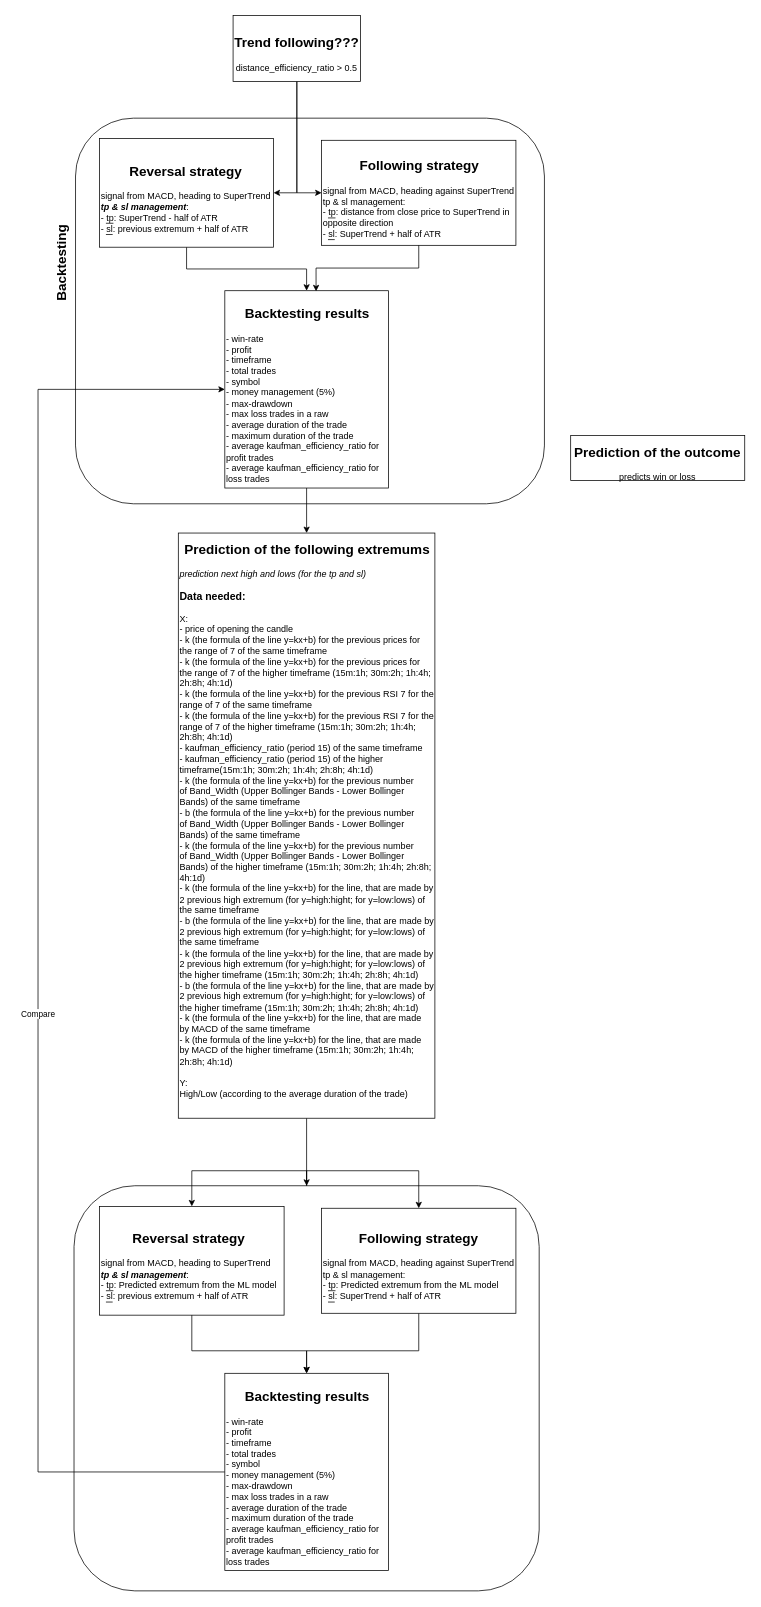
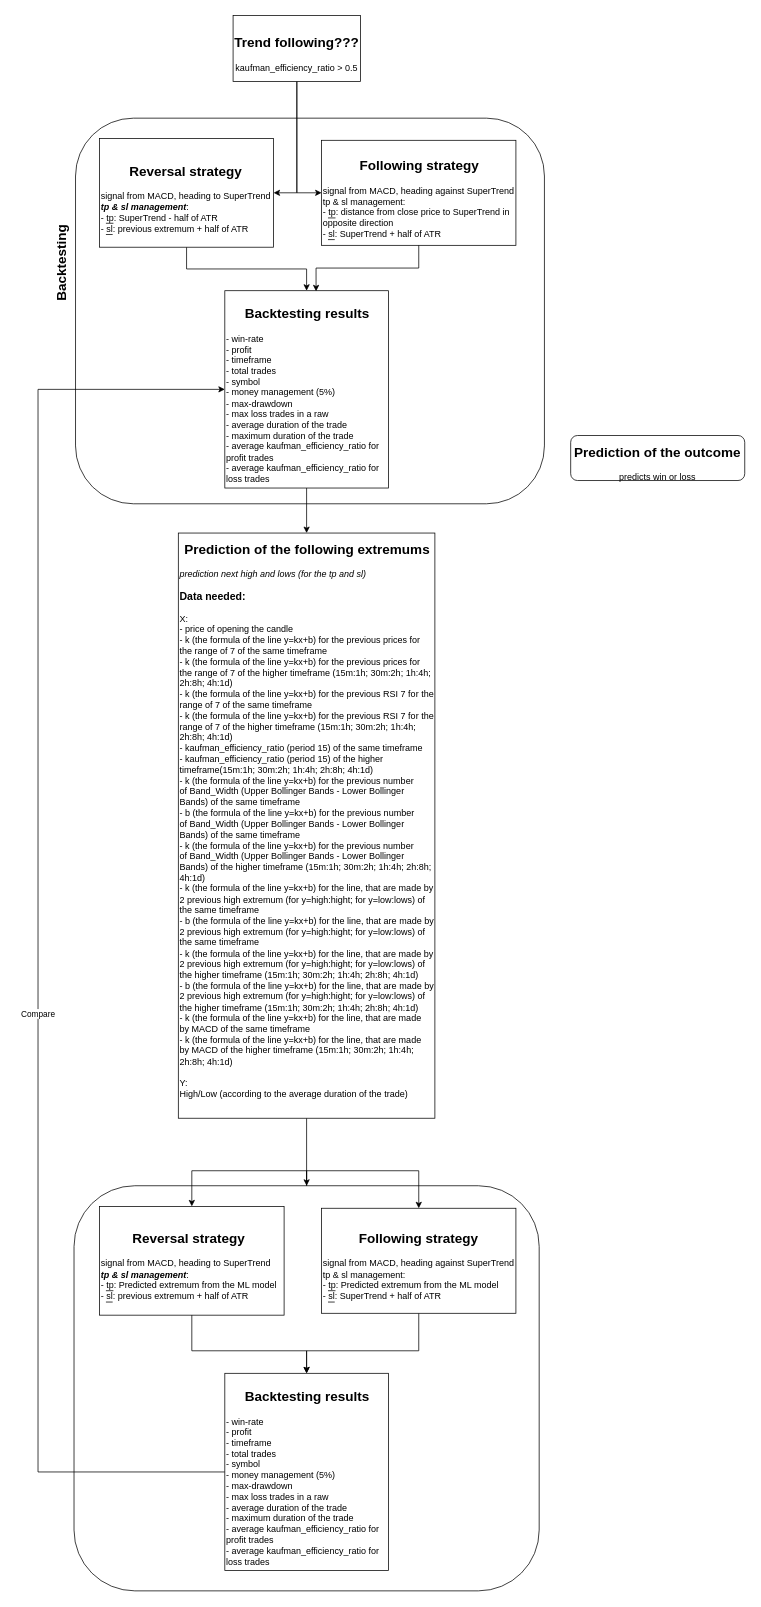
- <mxCell id="8" value="&lt;h2&gt;Trend following???&lt;/h2&gt;&lt;div&gt;distance_efficiency_ratio &amp;gt; 0.5&lt;br&gt;&lt;/div&gt;" style="rounded=0;whiteSpace=wrap;html=1;" parent="1" vertex="1"><mxGeometry x="310" y="20" width="170" height="88" as="geometry" /></mxCell>
+ <mxCell id="8" value="&lt;h2&gt;Trend following???&lt;/h2&gt;&lt;div&gt;kaufman_efficiency_ratio &amp;gt; 0.5&lt;br&gt;&lt;/div&gt;" style="rounded=0;whiteSpace=wrap;html=1;" parent="1" vertex="1"><mxGeometry x="310" y="20" width="170" height="88" as="geometry" /></mxCell>
- <mxCell id="5" value="&lt;h2&gt;Prediction of the outcome&lt;/h2&gt;&lt;div&gt;predicts win or loss&lt;/div&gt;" style="rounded=0;whiteSpace=wrap;html=1;" parent="1" vertex="1"><mxGeometry x="760" y="580" width="232" height="60" as="geometry" /></mxCell>
+ <mxCell id="5" value="&lt;h2&gt;Prediction of the outcome&lt;/h2&gt;&lt;div&gt;predicts win or loss&lt;/div&gt;" style="whiteSpace=wrap;html=1;rounded=1;" parent="1" vertex="1"><mxGeometry x="760" y="580" width="232" height="60" as="geometry" /></mxCell>
